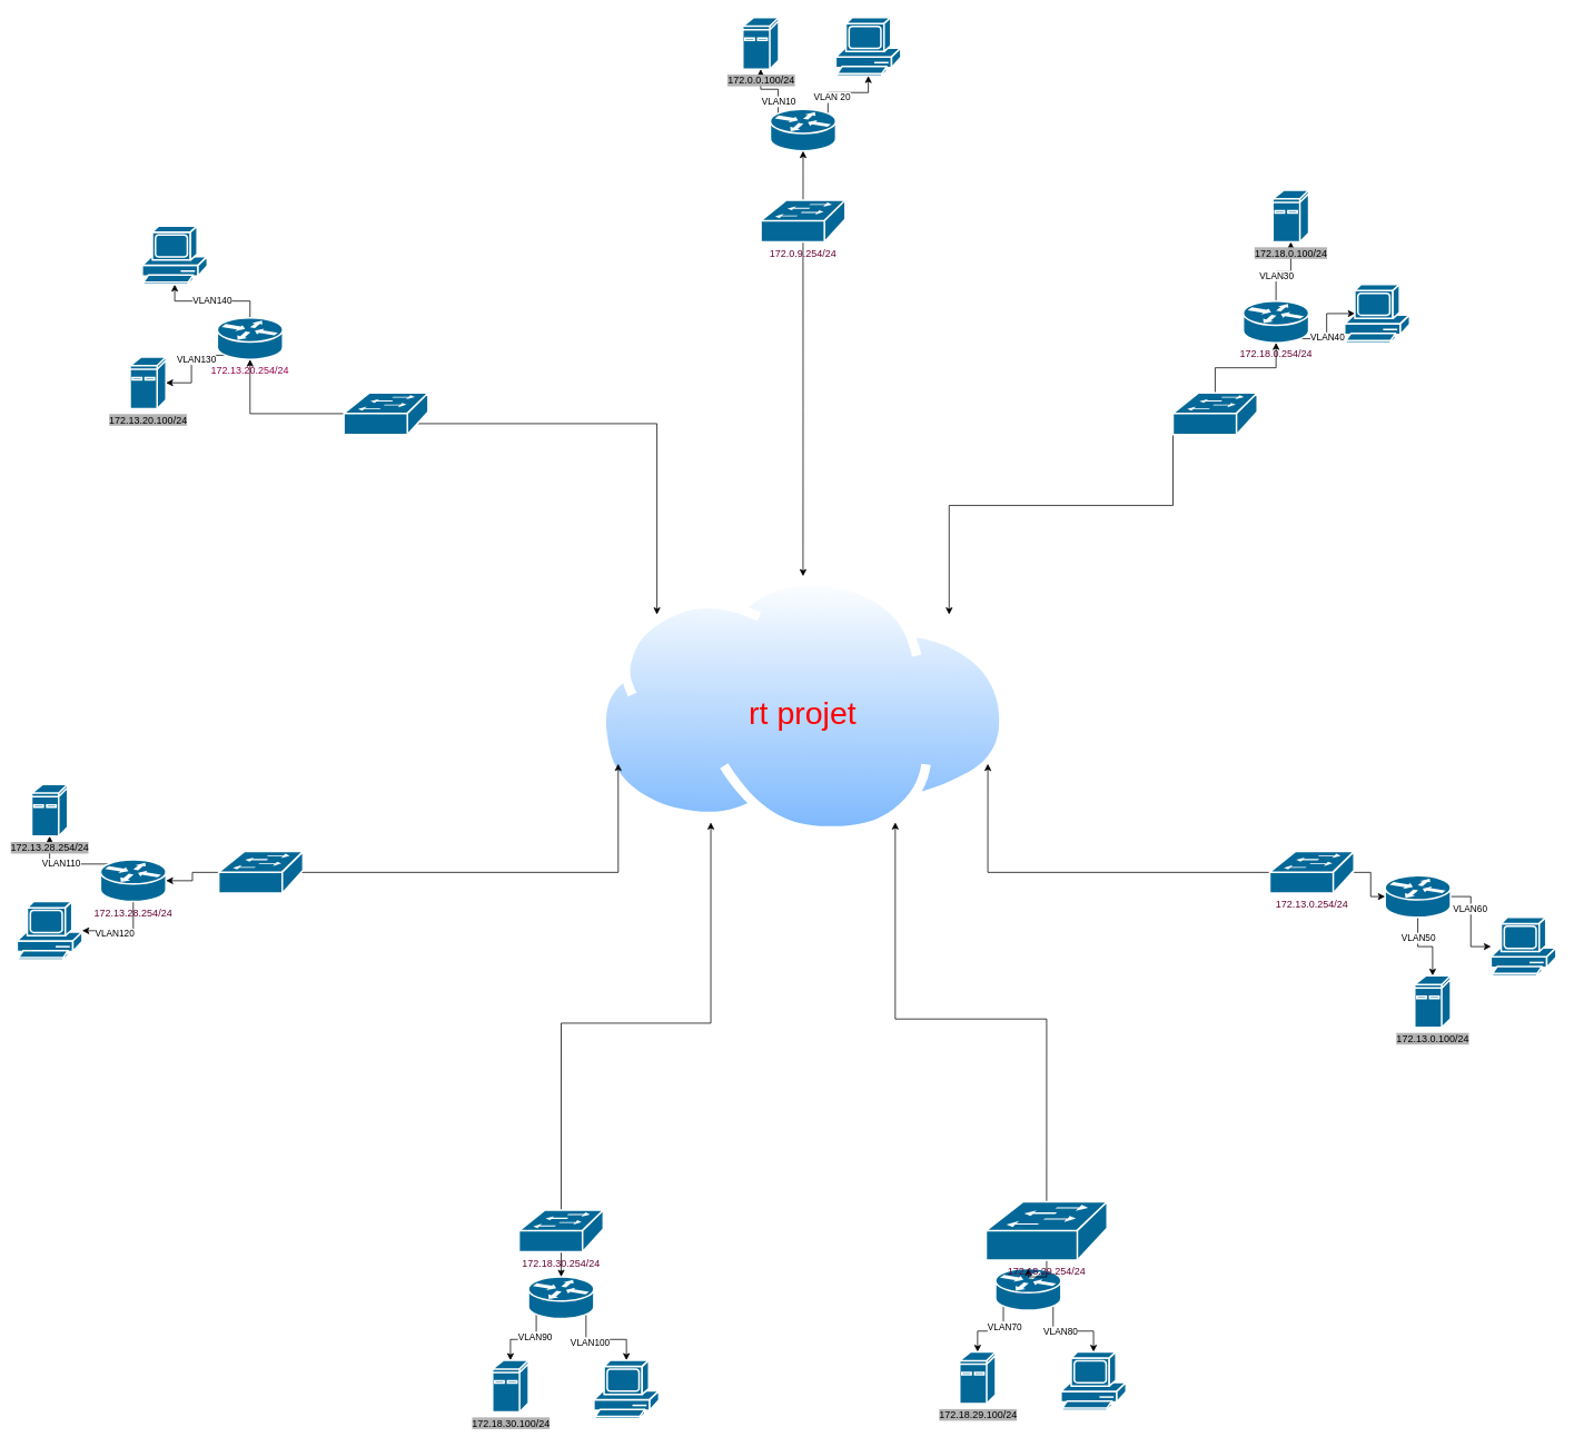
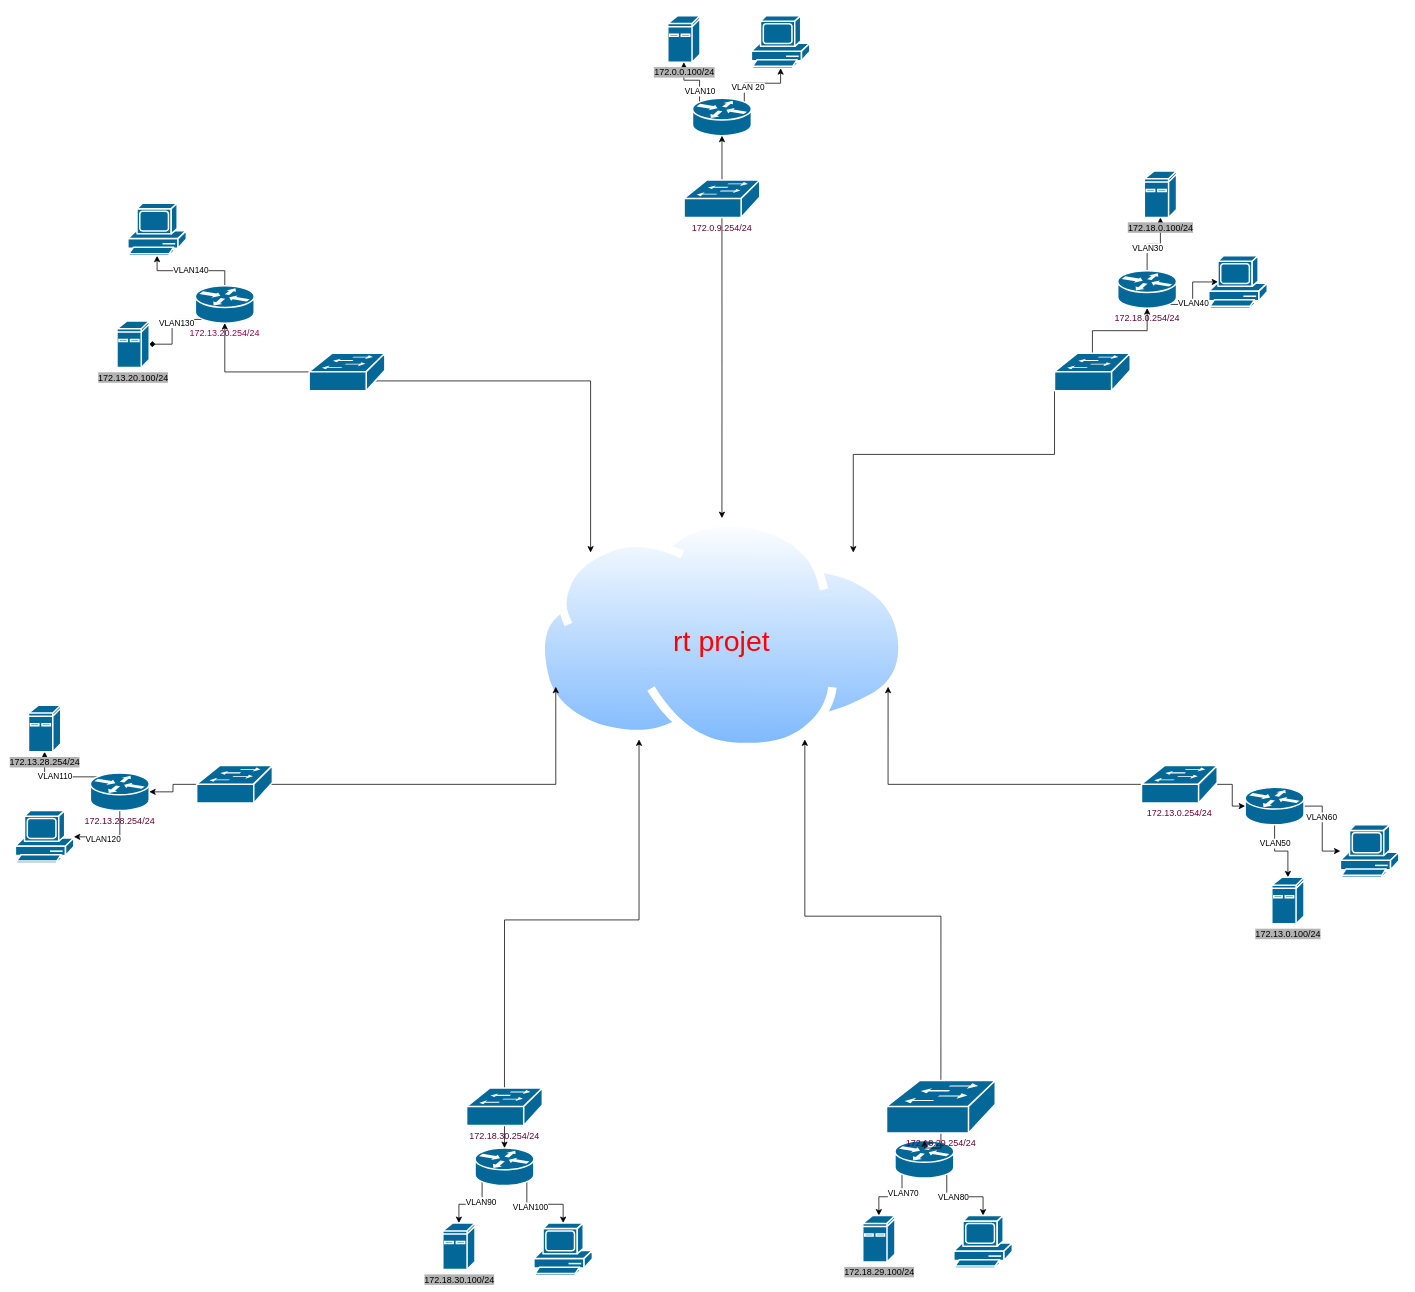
- <mxCell id="3" style="edgeStyle=orthogonalEdgeStyle;rounded=0;orthogonalLoop=1;jettySize=auto;html=1;exitX=0.12;exitY=0.9;exitDx=0;exitDy=0;exitPerimeter=0;" edge="1" parent="1" source="6" target="10"><mxGeometry relative="1" as="geometry"><Array as="points"><mxPoint x="229" y="425" /><mxPoint x="229" y="458" /></Array></mxGeometry></mxCell>
+ <mxCell id="3" style="edgeStyle=orthogonalEdgeStyle;rounded=0;orthogonalLoop=1;jettySize=auto;html=1;exitX=0.12;exitY=0.9;exitDx=0;exitDy=0;exitPerimeter=0;endArrow=diamond;" edge="1" parent="1" source="6" target="10"><mxGeometry relative="1" as="geometry"><Array as="points"><mxPoint x="229" y="425" /><mxPoint x="229" y="458" /></Array></mxGeometry></mxCell>
